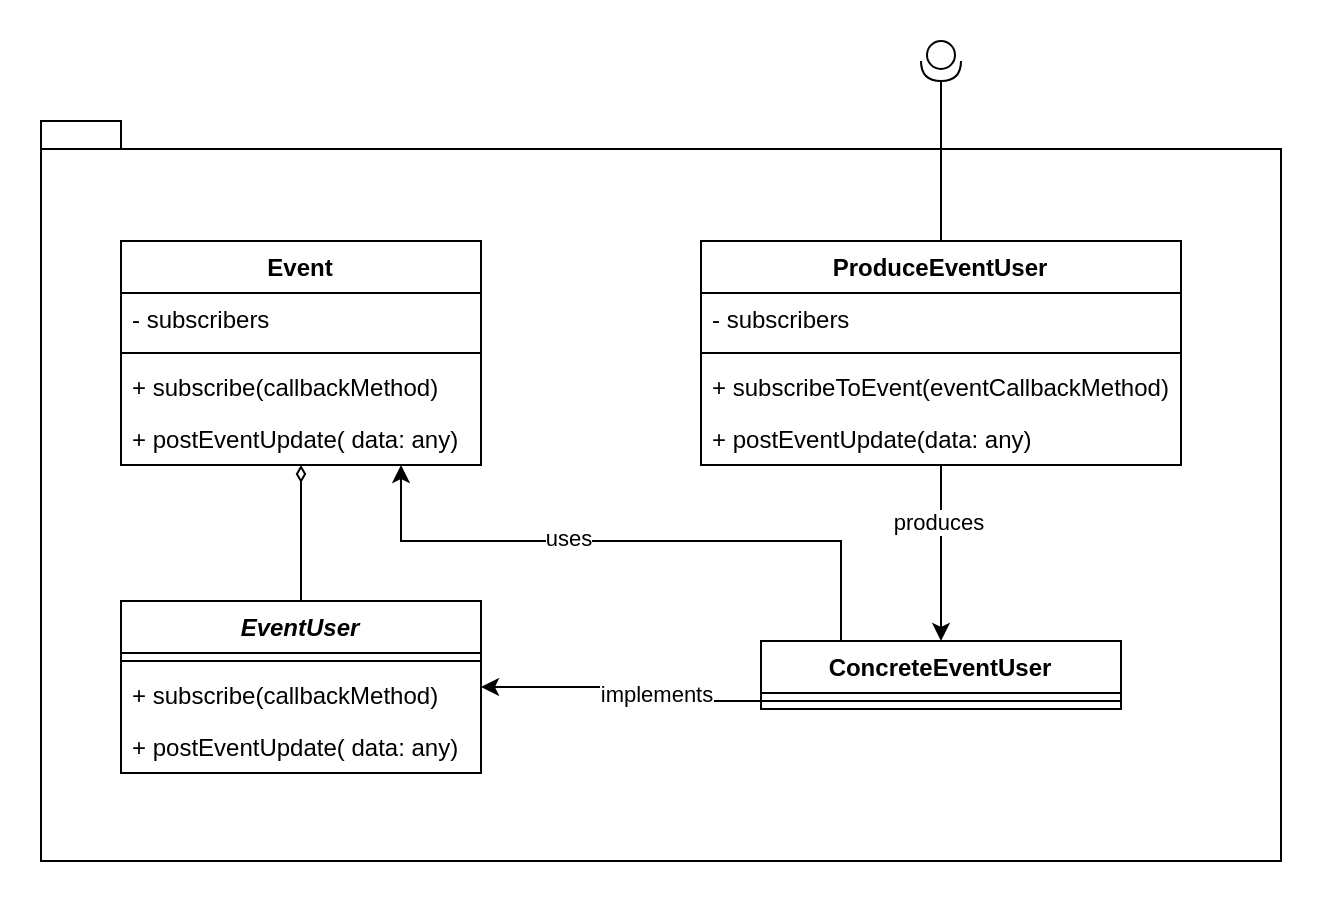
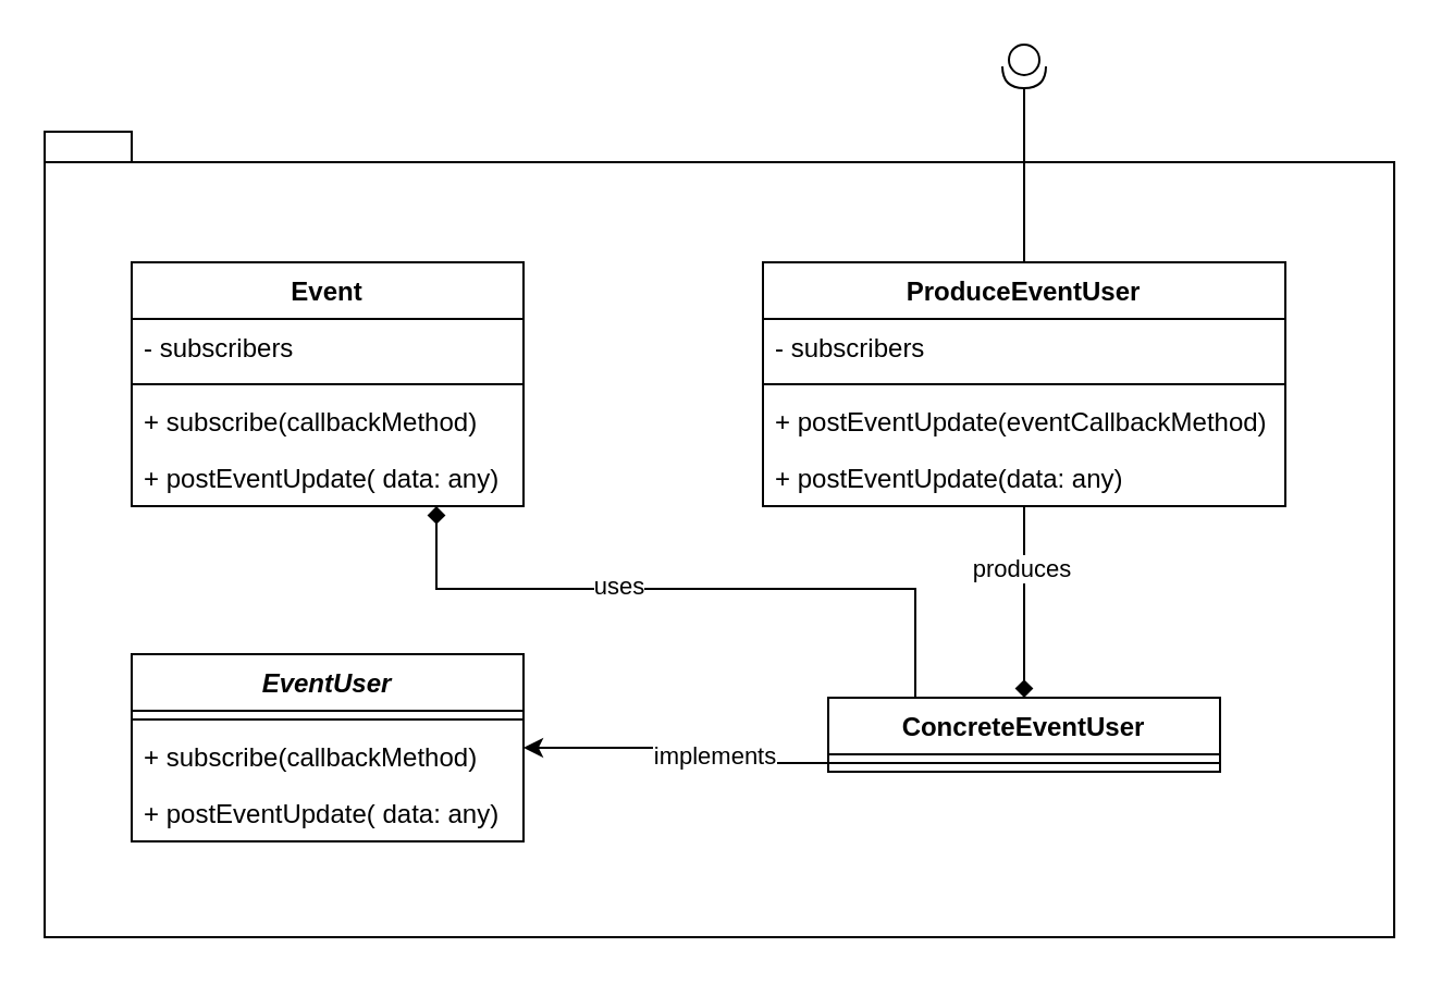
- <mxCell id="13" value="+ subscribeToEvent(eventCallbackMethod)" style="text;strokeColor=none;fillColor=none;align=left;verticalAlign=top;spacingLeft=4;spacingRight=4;overflow=hidden;rotatable=0;points=[[0,0.5],[1,0.5]];portConstraint=eastwest;" parent="10" vertex="1"><mxGeometry y="60" width="240" height="26" as="geometry" /></mxCell>
+ <mxCell id="13" value="+ postEventUpdate(eventCallbackMethod)" style="text;strokeColor=none;fillColor=none;align=left;verticalAlign=top;spacingLeft=4;spacingRight=4;overflow=hidden;rotatable=0;points=[[0,0.5],[1,0.5]];portConstraint=eastwest;" parent="10" vertex="1"><mxGeometry y="60" width="240" height="26" as="geometry" /></mxCell>
- <mxCell id="22" style="edgeStyle=orthogonalEdgeStyle;rounded=0;orthogonalLoop=1;jettySize=auto;html=1;" edge="1" parent="1" source="24" target="3"><mxGeometry relative="1" as="geometry"><Array as="points"><mxPoint x="420" y="270" /><mxPoint x="200" y="270" /></Array></mxGeometry></mxCell>
+ <mxCell id="22" style="edgeStyle=orthogonalEdgeStyle;rounded=0;orthogonalLoop=1;jettySize=auto;html=1;endArrow=diamond;" edge="1" parent="1" source="24" target="3"><mxGeometry relative="1" as="geometry"><Array as="points"><mxPoint x="420" y="270" /><mxPoint x="200" y="270" /></Array></mxGeometry></mxCell>
- <mxCell id="15" style="edgeStyle=orthogonalEdgeStyle;rounded=0;orthogonalLoop=1;jettySize=auto;html=1;endArrow=diamondThin;endFill=0;" parent="1" source="16" target="3" edge="1"><mxGeometry relative="1" as="geometry" /></mxCell>
- <mxCell id="8" style="edgeStyle=orthogonalEdgeStyle;rounded=0;orthogonalLoop=1;jettySize=auto;html=1;" edge="1" parent="1" source="10" target="24"><mxGeometry relative="1" as="geometry"><Array as="points"><mxPoint x="470" y="260" /><mxPoint x="470" y="260" /></Array></mxGeometry></mxCell>
+ <mxCell id="8" style="edgeStyle=orthogonalEdgeStyle;rounded=0;orthogonalLoop=1;jettySize=auto;html=1;endArrow=diamond;" edge="1" parent="1" source="10" target="24"><mxGeometry relative="1" as="geometry"><Array as="points"><mxPoint x="470" y="260" /><mxPoint x="470" y="260" /></Array></mxGeometry></mxCell>
